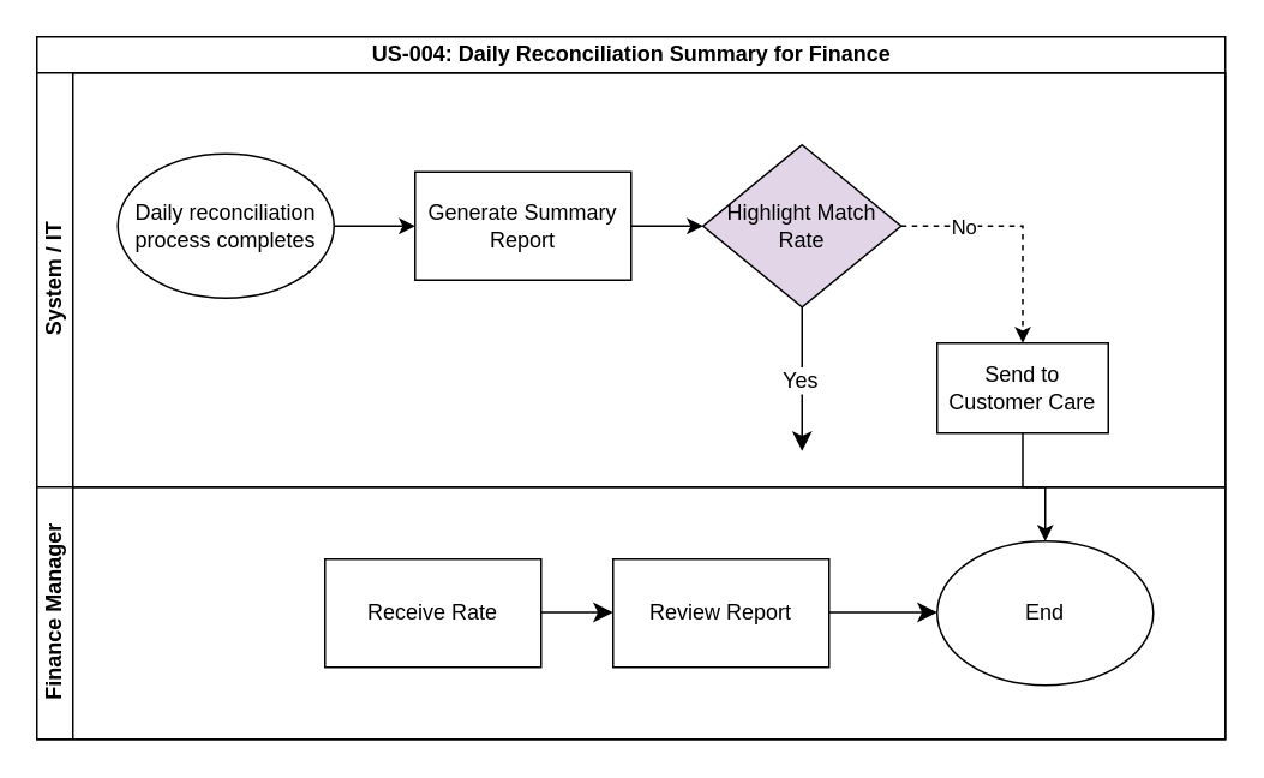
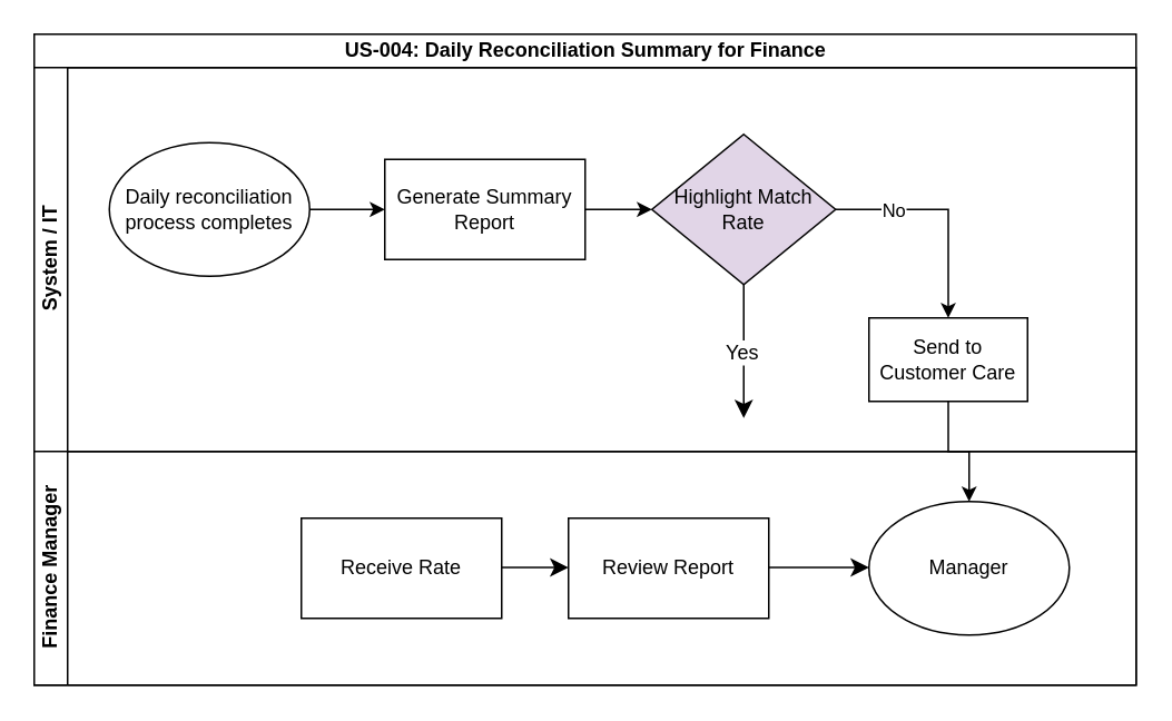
- <mxCell id="12" style="edgeStyle=orthogonalEdgeStyle;rounded=0;orthogonalLoop=1;jettySize=auto;html=1;exitX=1;exitY=0.5;exitDx=0;exitDy=0;dashed=1;" edge="1" parent="3" source="14" target="7"><mxGeometry relative="1" as="geometry" /></mxCell>
+ <mxCell id="12" style="edgeStyle=orthogonalEdgeStyle;rounded=0;orthogonalLoop=1;jettySize=auto;html=1;exitX=1;exitY=0.5;exitDx=0;exitDy=0;" edge="1" parent="3" source="14" target="7"><mxGeometry relative="1" as="geometry" /></mxCell>
- <mxCell id="18" value="End" style="ellipse;whiteSpace=wrap;html=1;" parent="15" vertex="1"><mxGeometry x="500" y="30" width="120" height="80" as="geometry" /></mxCell>
+ <mxCell id="18" value="Manager" style="ellipse;whiteSpace=wrap;html=1;" parent="15" vertex="1"><mxGeometry x="500" y="30" width="120" height="80" as="geometry" /></mxCell>
